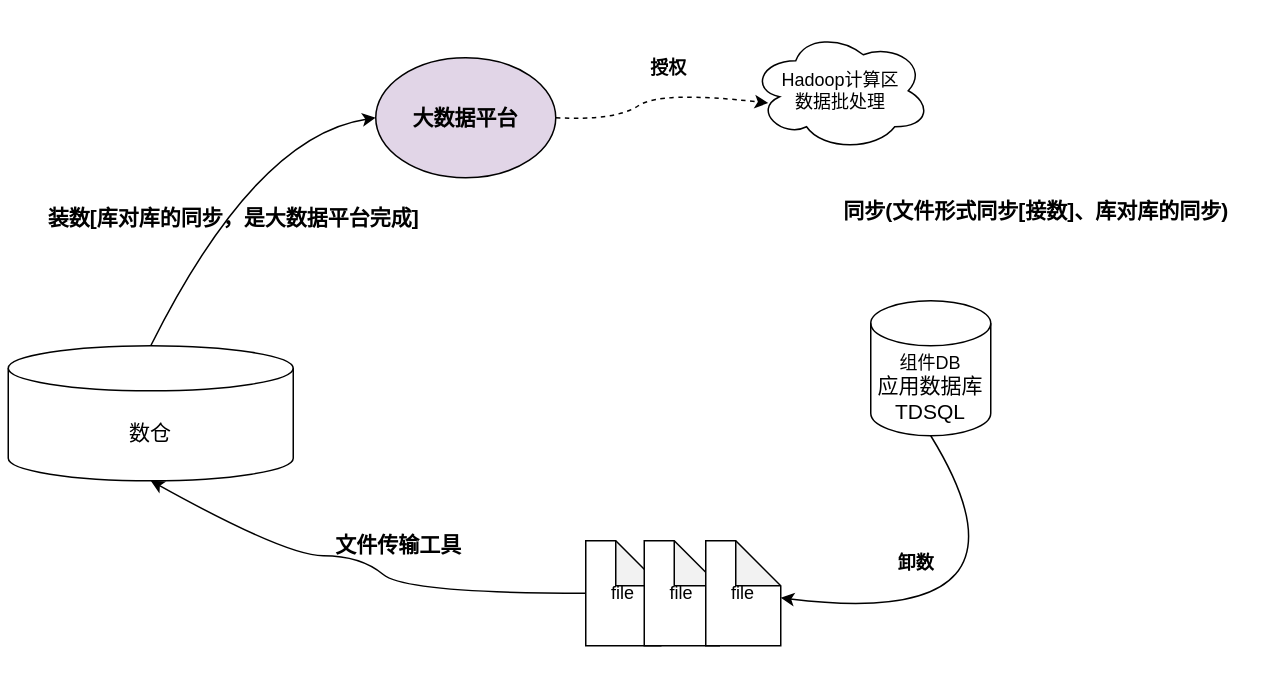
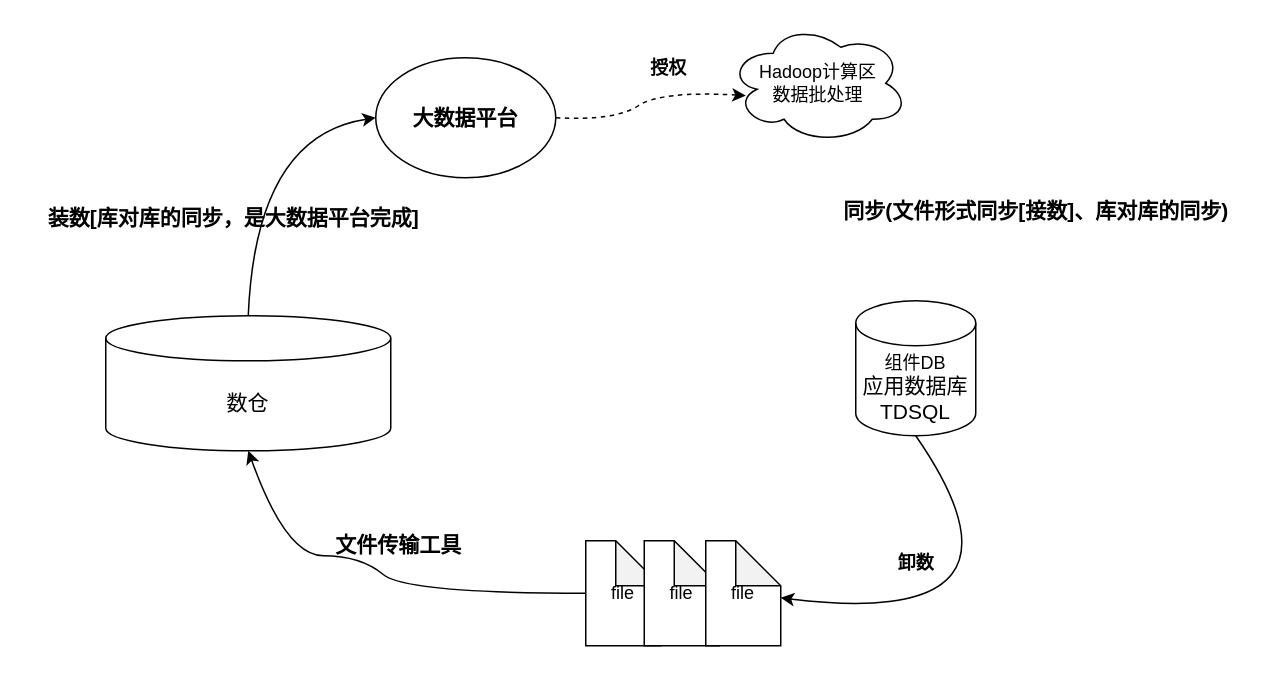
- <mxCell id="16" value="Hadoop计算区&lt;br&gt;数据批处理" style="ellipse;shape=cloud;whiteSpace=wrap;html=1;" parent="1" vertex="1"><mxGeometry x="500" y="20" width="120" height="80" as="geometry" /></mxCell>
+ <mxCell id="16" value="Hadoop计算区&lt;br&gt;数据批处理" style="ellipse;shape=cloud;whiteSpace=wrap;html=1;" parent="1" vertex="1"><mxGeometry x="485" y="15" width="120" height="80" as="geometry" /></mxCell>
- <mxCell id="12" value="&lt;b&gt;&lt;font style=&quot;font-size: 14px;&quot;&gt;大数据平台&lt;/font&gt;&lt;/b&gt;" style="ellipse;whiteSpace=wrap;html=1;fillColor=#e1d5e7;" parent="1" vertex="1"><mxGeometry x="250" y="38" width="120" height="80" as="geometry" /></mxCell>
+ <mxCell id="12" value="&lt;b&gt;&lt;font style=&quot;font-size: 14px;&quot;&gt;大数据平台&lt;/font&gt;&lt;/b&gt;" style="ellipse;whiteSpace=wrap;html=1;" parent="1" vertex="1"><mxGeometry x="250" y="38" width="120" height="80" as="geometry" /></mxCell>
- <mxCell id="2" value="组件DB&lt;br&gt;&lt;font style=&quot;font-size: 14px;&quot;&gt;应用数据库&lt;br&gt;TDSQL&lt;/font&gt;" style="shape=cylinder3;whiteSpace=wrap;html=1;boundedLbl=1;backgroundOutline=1;size=15;" parent="1" vertex="1"><mxGeometry x="580" y="200" width="80" height="90" as="geometry" /></mxCell>
+ <mxCell id="2" value="组件DB&lt;br&gt;&lt;font style=&quot;font-size: 14px;&quot;&gt;应用数据库&lt;br&gt;TDSQL&lt;/font&gt;" style="shape=cylinder3;whiteSpace=wrap;html=1;boundedLbl=1;backgroundOutline=1;size=15;" parent="1" vertex="1"><mxGeometry x="570" y="200" width="80" height="90" as="geometry" /></mxCell>
- <mxCell id="9" value="&lt;font style=&quot;font-size: 14px;&quot;&gt;数仓&lt;/font&gt;" style="shape=cylinder3;whiteSpace=wrap;html=1;boundedLbl=1;backgroundOutline=1;size=15;" parent="1" vertex="1"><mxGeometry x="5" y="230" width="190" height="90" as="geometry" /></mxCell>
+ <mxCell id="9" value="&lt;font style=&quot;font-size: 14px;&quot;&gt;数仓&lt;/font&gt;" style="shape=cylinder3;whiteSpace=wrap;html=1;boundedLbl=1;backgroundOutline=1;size=15;" parent="1" vertex="1"><mxGeometry x="70" y="210" width="190" height="90" as="geometry" /></mxCell>
